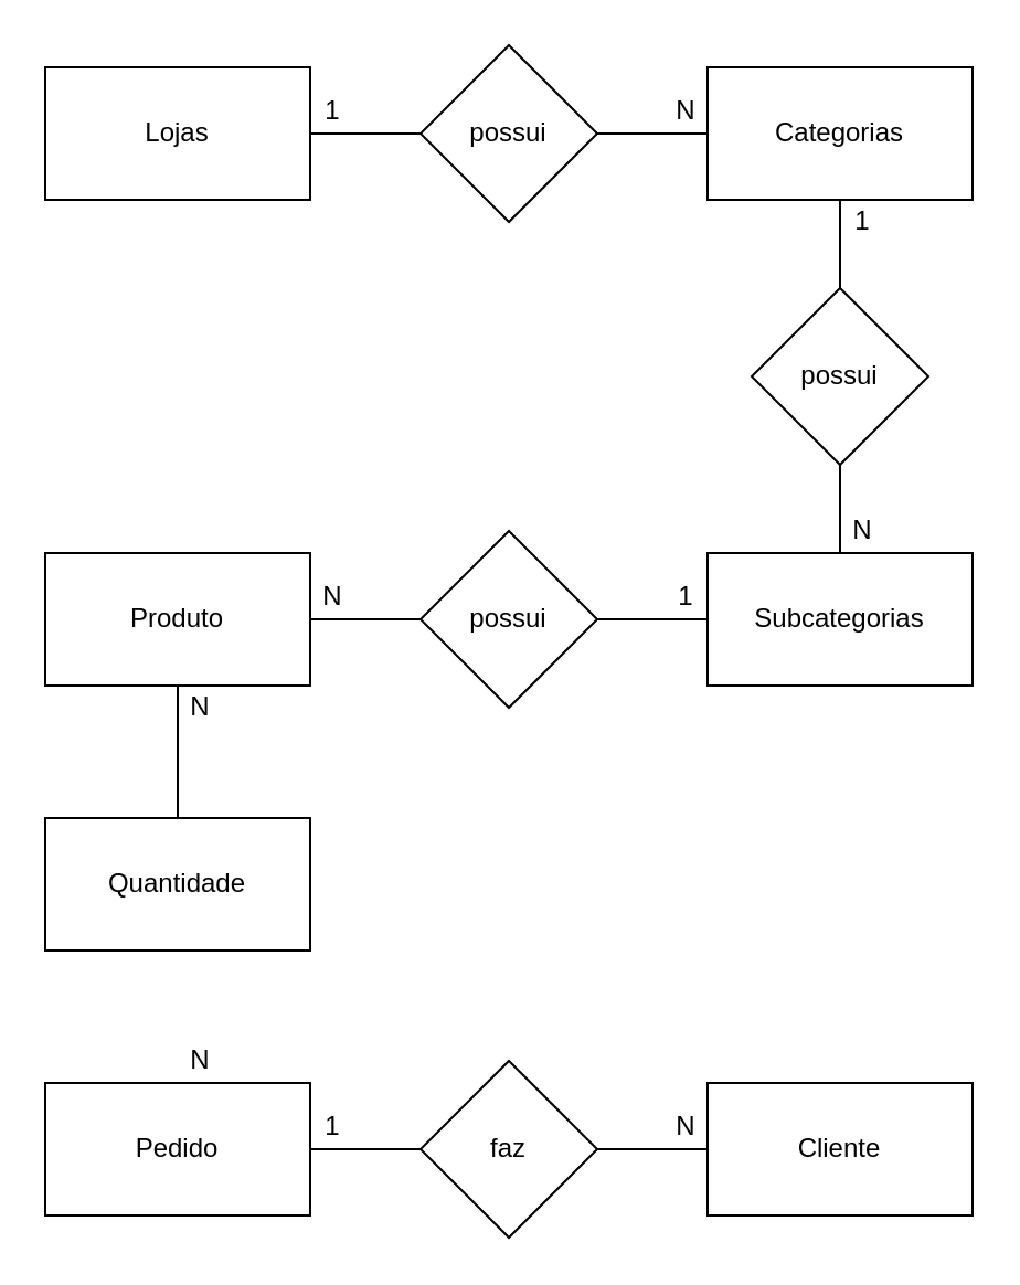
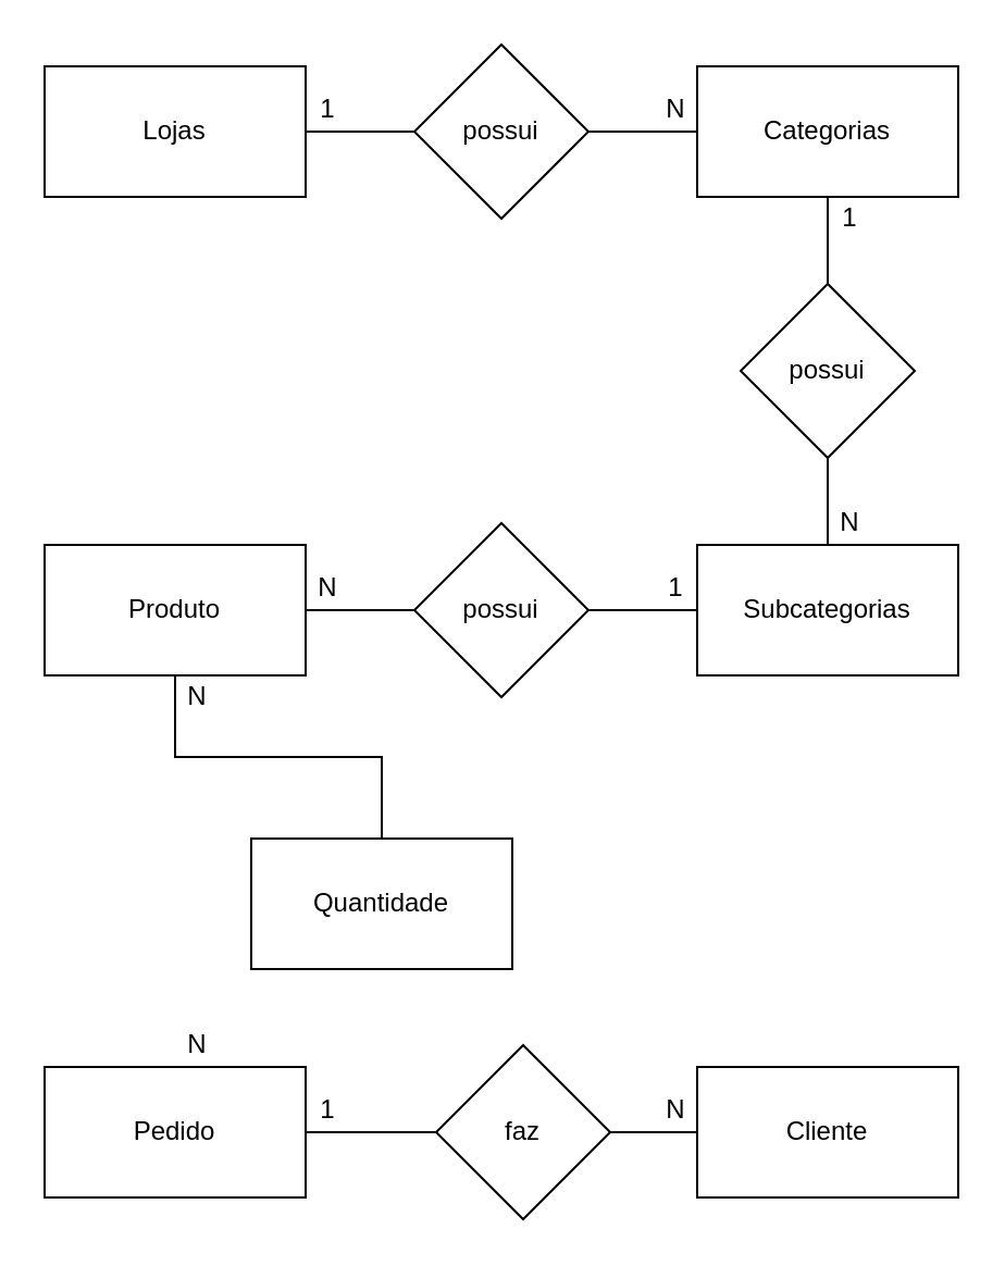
- <mxCell id="29" value="Quantidade" style="rounded=0;whiteSpace=wrap;html=1;" vertex="1" parent="1"><mxGeometry x="20" y="370" width="120" height="60" as="geometry" /></mxCell>
+ <mxCell id="29" value="Quantidade" style="rounded=0;whiteSpace=wrap;html=1;" vertex="1" parent="1"><mxGeometry x="115" y="385" width="120" height="60" as="geometry" /></mxCell>
- <mxCell id="25" value="faz" style="rhombus;whiteSpace=wrap;html=1;" vertex="1" parent="1"><mxGeometry x="190" y="480" width="80" height="80" as="geometry" /></mxCell>
+ <mxCell id="25" value="faz" style="rhombus;whiteSpace=wrap;html=1;" vertex="1" parent="1"><mxGeometry x="200" y="480" width="80" height="80" as="geometry" /></mxCell>
